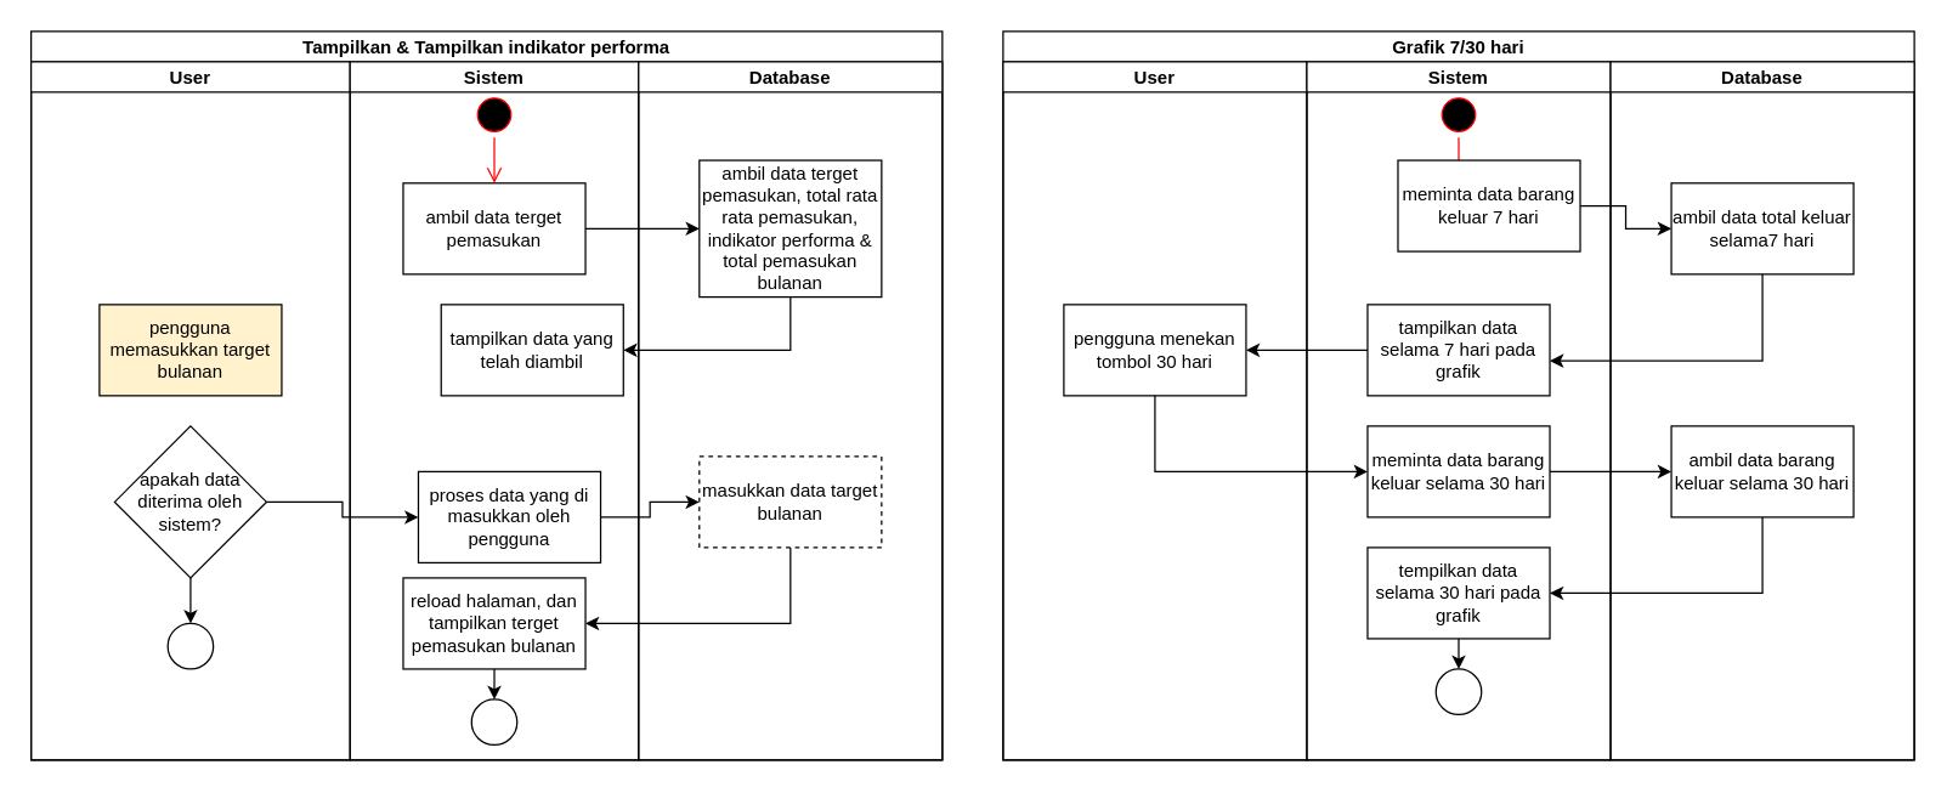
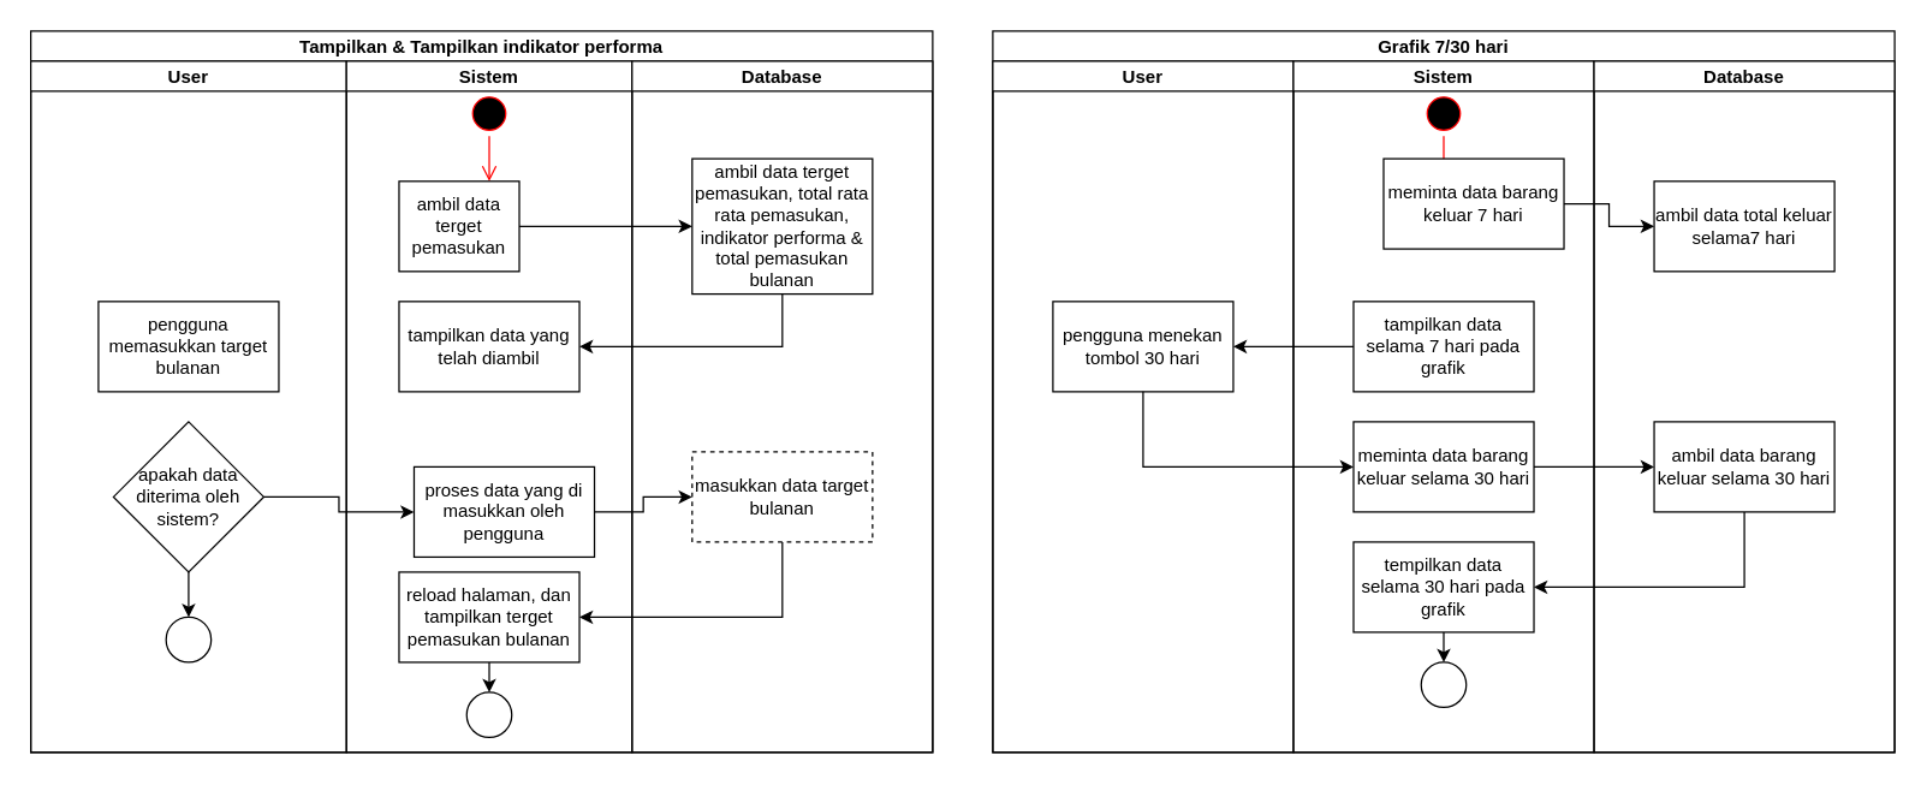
- <mxCell id="11" value="ambil data terget pemasukan" style="rounded=0;whiteSpace=wrap;html=1;" vertex="1" parent="8"><mxGeometry x="35" y="80" width="120" height="60" as="geometry" /></mxCell>
+ <mxCell id="11" value="ambil data terget pemasukan" style="rounded=0;whiteSpace=wrap;html=1;" vertex="1" parent="8"><mxGeometry x="35" y="80" width="80" height="60" as="geometry" /></mxCell>
- <mxCell id="4" value="pengguna memasukkan target bulanan" style="rounded=0;whiteSpace=wrap;html=1;fillColor=#fff2cc;" vertex="1" parent="3"><mxGeometry x="45" y="160" width="120" height="60" as="geometry" /></mxCell>
+ <mxCell id="4" value="pengguna memasukkan target bulanan" style="rounded=0;whiteSpace=wrap;html=1;" vertex="1" parent="3"><mxGeometry x="45" y="160" width="120" height="60" as="geometry" /></mxCell>
- <mxCell id="12" value="tampilkan data yang telah diambil" style="rounded=0;whiteSpace=wrap;html=1;" vertex="1" parent="8"><mxGeometry x="60" y="160" width="120" height="60" as="geometry" /></mxCell>
+ <mxCell id="12" value="tampilkan data yang telah diambil" style="rounded=0;whiteSpace=wrap;html=1;" vertex="1" parent="8"><mxGeometry x="35" y="160" width="120" height="60" as="geometry" /></mxCell>
- <mxCell id="41" style="edgeStyle=orthogonalEdgeStyle;rounded=0;orthogonalLoop=1;jettySize=auto;html=1;exitX=0.5;exitY=1;exitDx=0;exitDy=0;entryX=1;entryY=0.617;entryDx=0;entryDy=0;entryPerimeter=0;" edge="1" parent="25" source="38" target="32"><mxGeometry relative="1" as="geometry" /></mxCell>
